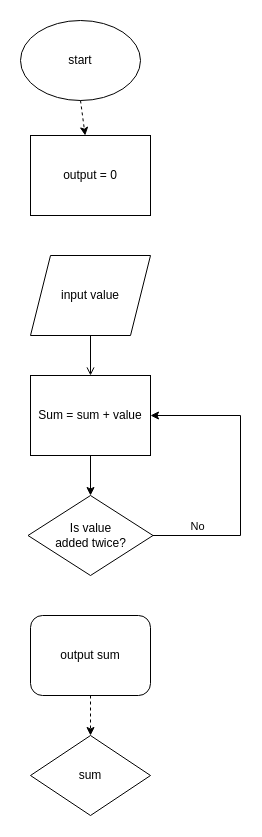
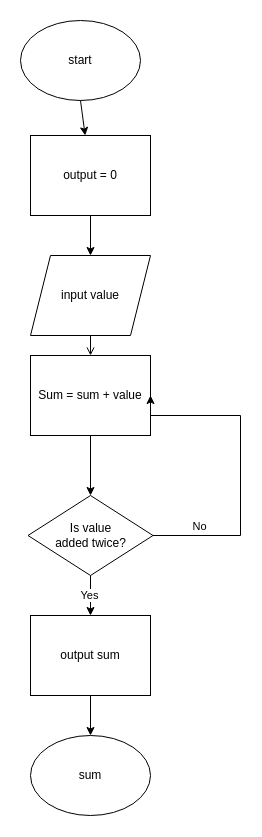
- <mxCell id="3" value="" style="endArrow=classic;html=1;rounded=0;exitX=0.5;exitY=1;exitDx=0;exitDy=0;dashed=1;" edge="1" parent="1" source="2" target="5"><mxGeometry width="50" height="50" relative="1" as="geometry"><mxPoint x="90" y="285" as="sourcePoint" /><mxPoint x="120" y="225" as="targetPoint" /></mxGeometry></mxCell>
+ <mxCell id="3" value="" style="endArrow=classic;html=1;rounded=0;exitX=0.5;exitY=1;exitDx=0;exitDy=0;" edge="1" parent="1" source="2" target="5"><mxGeometry width="50" height="50" relative="1" as="geometry"><mxPoint x="90" y="285" as="sourcePoint" /><mxPoint x="120" y="225" as="targetPoint" /></mxGeometry></mxCell>
+ <mxCell id="6" value="" style="endArrow=classic;html=1;rounded=0;exitX=0.5;exitY=1;exitDx=0;exitDy=0;entryX=0.5;entryY=0;entryDx=0;entryDy=0;" edge="1" parent="1" source="5" target="4"><mxGeometry width="50" height="50" relative="1" as="geometry"><mxPoint x="130" y="435" as="sourcePoint" /><mxPoint x="180" y="385" as="targetPoint" /></mxGeometry></mxCell>
- <mxCell id="9" value="Sum = sum + value" style="rounded=0;whiteSpace=wrap;html=1;" vertex="1" parent="1"><mxGeometry x="30" y="375" width="120" height="80" as="geometry" /></mxCell>
+ <mxCell id="9" value="Sum = sum + value" style="rounded=0;whiteSpace=wrap;html=1;" vertex="1" parent="1"><mxGeometry x="30" y="355" width="120" height="80" as="geometry" /></mxCell>
+ <mxCell id="13" style="edgeStyle=orthogonalEdgeStyle;rounded=0;orthogonalLoop=1;jettySize=auto;html=1;entryX=0.5;entryY=0;entryDx=0;entryDy=0;" edge="1" parent="1" source="15" target="17"><mxGeometry relative="1" as="geometry"><mxPoint x="90" y="635" as="targetPoint" /></mxGeometry></mxCell>
+ <mxCell id="14" value="Yes" style="edgeLabel;html=1;align=center;verticalAlign=middle;resizable=0;points=[];" vertex="1" connectable="0" parent="13"><mxGeometry x="-0.05" y="-2" relative="1" as="geometry"><mxPoint as="offset" /></mxGeometry></mxCell>
- <mxCell id="17" value="output sum" style="whiteSpace=wrap;html=1;rounded=1;" vertex="1" parent="1"><mxGeometry x="30" y="615" width="120" height="80" as="geometry" /></mxCell>
+ <mxCell id="17" value="output sum" style="rounded=0;whiteSpace=wrap;html=1;" vertex="1" parent="1"><mxGeometry x="30" y="615" width="120" height="80" as="geometry" /></mxCell>
- <mxCell id="16" style="edgeStyle=orthogonalEdgeStyle;rounded=0;orthogonalLoop=1;jettySize=auto;html=1;entryX=0.5;entryY=0;entryDx=0;entryDy=0;dashed=1;" edge="1" parent="1" source="17" target="18"><mxGeometry relative="1" as="geometry" /></mxCell>
+ <mxCell id="16" style="edgeStyle=orthogonalEdgeStyle;rounded=0;orthogonalLoop=1;jettySize=auto;html=1;entryX=0.5;entryY=0;entryDx=0;entryDy=0;" edge="1" parent="1" source="17" target="18"><mxGeometry relative="1" as="geometry" /></mxCell>
- <mxCell id="18" value="sum" style="rhombus;whiteSpace=wrap;html=1;" vertex="1" parent="1"><mxGeometry x="30" y="735" width="120" height="80" as="geometry" /></mxCell>
+ <mxCell id="18" value="sum" style="ellipse;whiteSpace=wrap;html=1;" vertex="1" parent="1"><mxGeometry x="30" y="735" width="120" height="80" as="geometry" /></mxCell>
